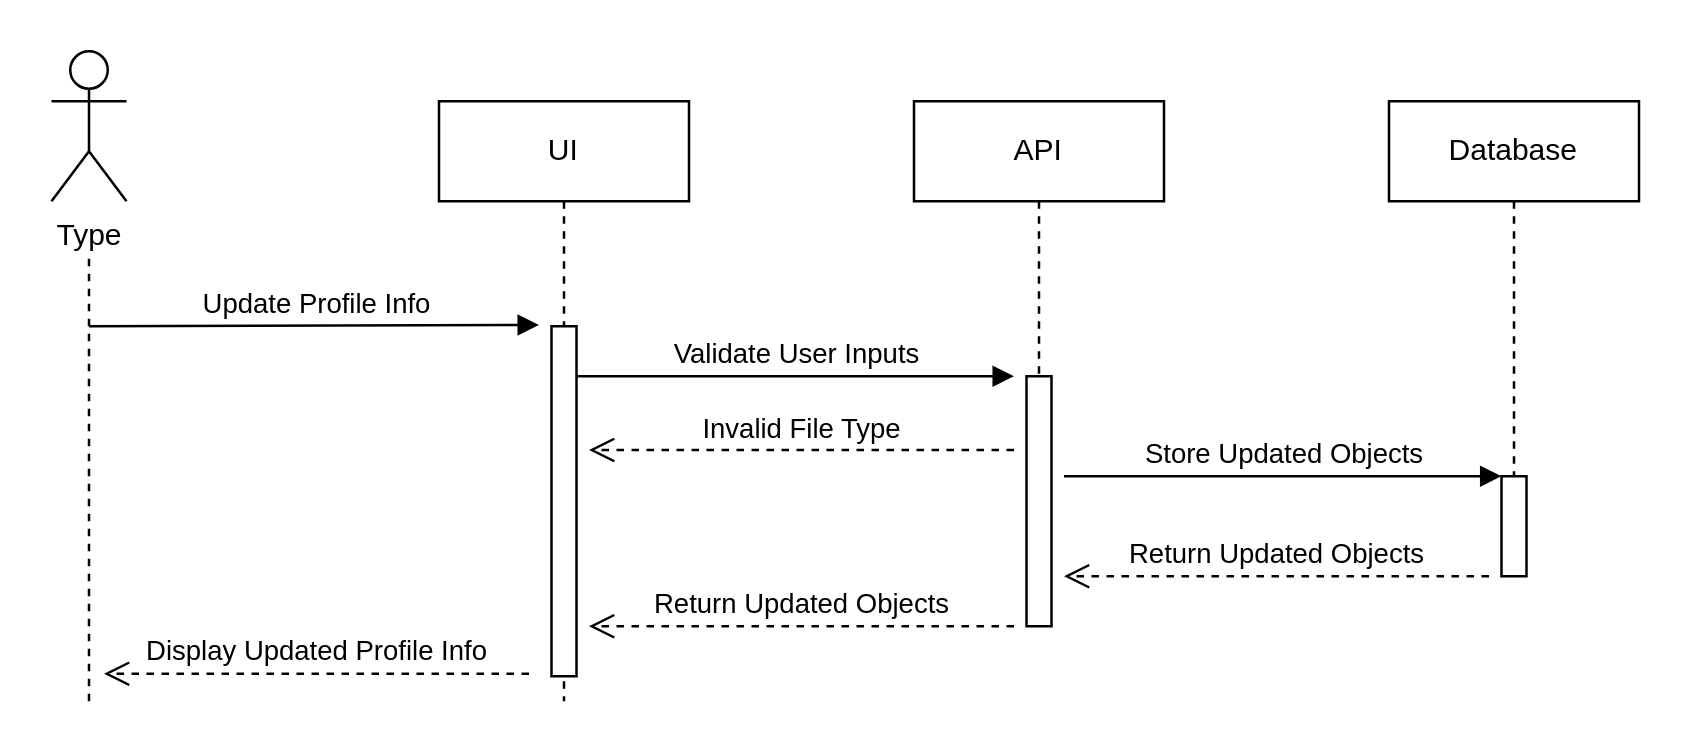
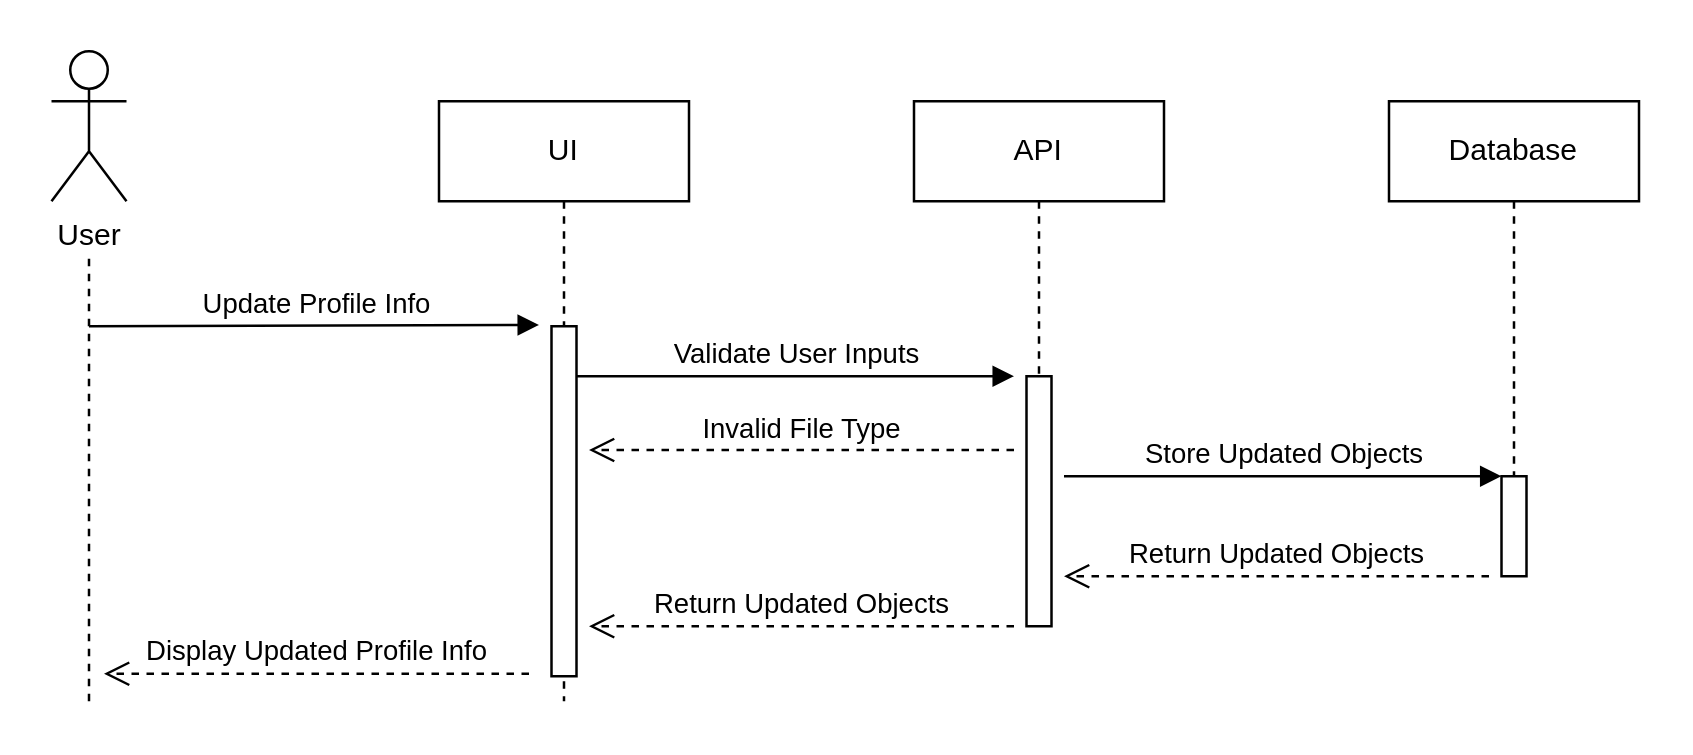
- <mxCell id="13" value="Type" style="shape=umlActor;verticalLabelPosition=bottom;verticalAlign=top;html=1;" parent="1" vertex="1"><mxGeometry x="20" y="20" width="30" height="60" as="geometry" /></mxCell>
+ <mxCell id="13" value="User" style="shape=umlActor;verticalLabelPosition=bottom;verticalAlign=top;html=1;" parent="1" vertex="1"><mxGeometry x="20" y="20" width="30" height="60" as="geometry" /></mxCell>
